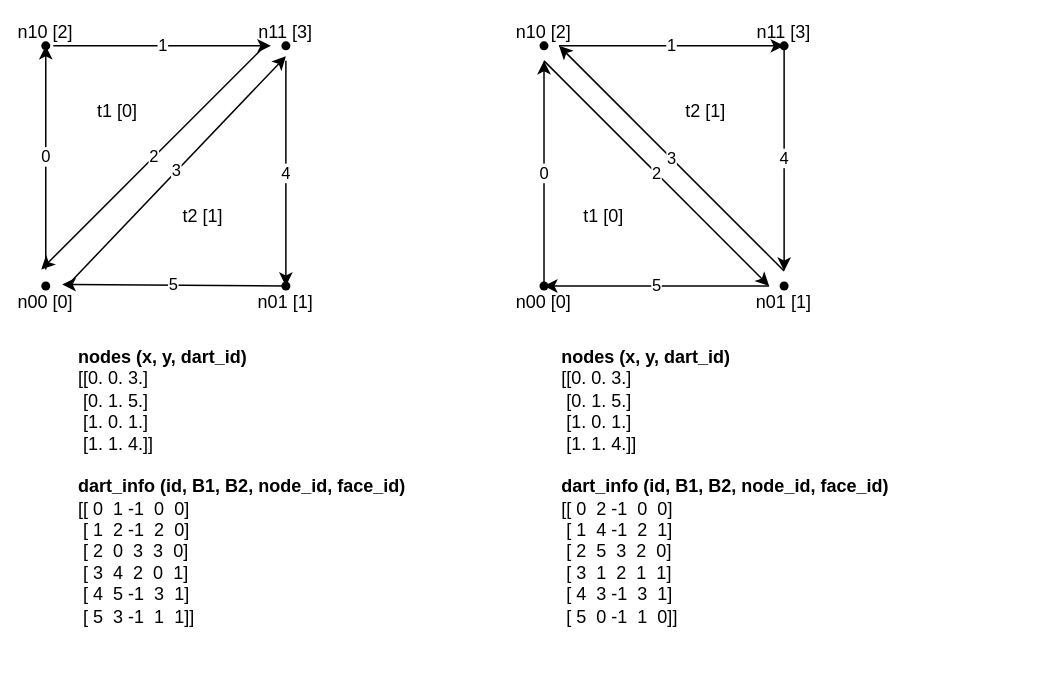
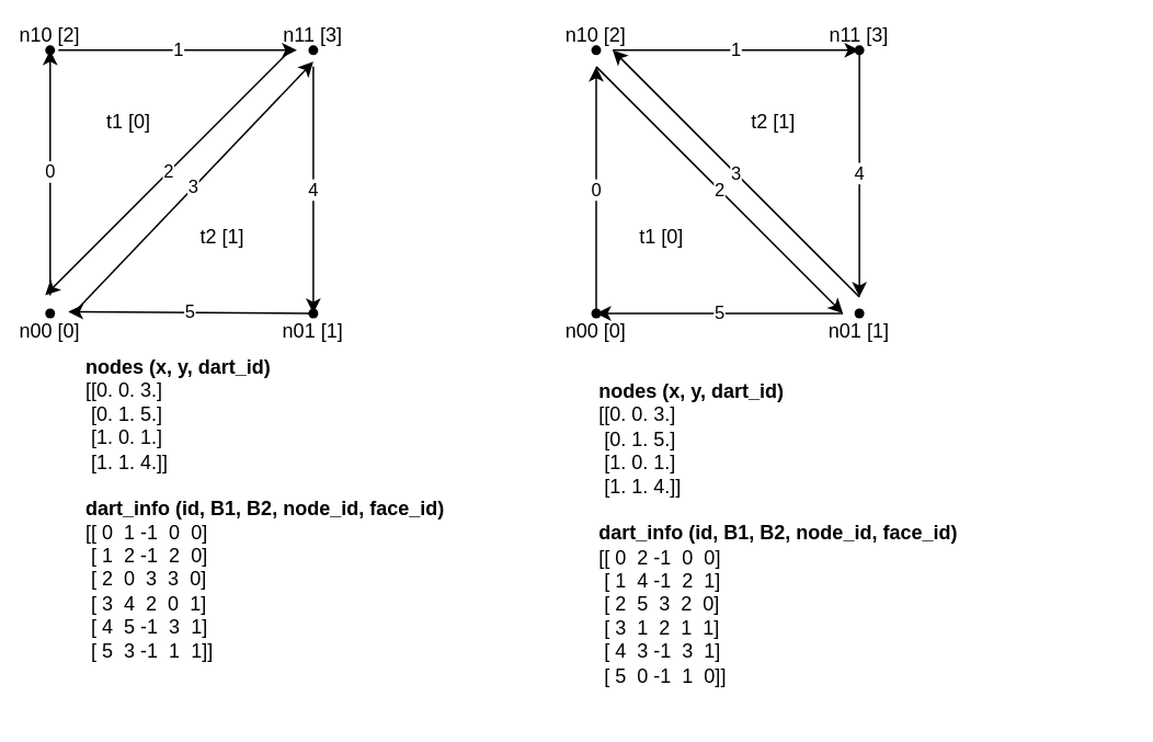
- <mxCell id="15" value="&lt;span style=&quot;background-color: initial;&quot;&gt;&lt;b&gt;nodes (x, y, dart_id)&lt;/b&gt;&lt;br&gt;[[0. 0. 3.]&lt;/span&gt;&lt;div&gt;&amp;nbsp;[0. 1. 5.]&lt;/div&gt;&lt;div&gt;&amp;nbsp;[1. 0. 1.]&lt;/div&gt;&lt;div&gt;&amp;nbsp;[1. 1. 4.]]&lt;br&gt;&lt;br&gt;&lt;/div&gt;&lt;div&gt;&lt;b&gt;dart_info (id, B1, B2, node_id, face_id)&lt;/b&gt;&lt;/div&gt;&lt;div&gt;[&lt;span style=&quot;background-color: initial;&quot;&gt;[ 0&amp;nbsp; 1 -1&amp;nbsp; 0&amp;nbsp; 0]&lt;/span&gt;&lt;/div&gt;&lt;div&gt;&amp;nbsp;[ 1&amp;nbsp; 2 -1&amp;nbsp; 2&amp;nbsp; 0]&lt;/div&gt;&lt;div&gt;&amp;nbsp;[ 2&amp;nbsp; 0&amp;nbsp; 3&amp;nbsp; 3&amp;nbsp; 0]&lt;/div&gt;&lt;div&gt;&amp;nbsp;[ 3&amp;nbsp; 4&amp;nbsp; 2&amp;nbsp; 0&amp;nbsp; 1]&lt;/div&gt;&lt;div&gt;&amp;nbsp;[ 4&amp;nbsp; 5 -1&amp;nbsp; 3&amp;nbsp; 1]&lt;/div&gt;&lt;div&gt;&lt;span style=&quot;background-color: initial;&quot;&gt;&amp;nbsp;[ 5&amp;nbsp; 3 -1&amp;nbsp; 1&amp;nbsp; 1]&lt;/span&gt;]&lt;/div&gt;" style="text;strokeColor=none;align=left;fillColor=none;html=1;verticalAlign=middle;whiteSpace=wrap;rounded=0;" parent="1" vertex="1"><mxGeometry x="50" y="229" width="240" height="190" as="geometry" /></mxCell>
+ <mxCell id="15" value="&lt;span style=&quot;background-color: initial;&quot;&gt;&lt;b&gt;nodes (x, y, dart_id)&lt;/b&gt;&lt;br&gt;[[0. 0. 3.]&lt;/span&gt;&lt;div&gt;&amp;nbsp;[0. 1. 5.]&lt;/div&gt;&lt;div&gt;&amp;nbsp;[1. 0. 1.]&lt;/div&gt;&lt;div&gt;&amp;nbsp;[1. 1. 4.]]&lt;br&gt;&lt;br&gt;&lt;/div&gt;&lt;div&gt;&lt;b&gt;dart_info (id, B1, B2, node_id, face_id)&lt;/b&gt;&lt;/div&gt;&lt;div&gt;[&lt;span style=&quot;background-color: initial;&quot;&gt;[ 0&amp;nbsp; 1 -1&amp;nbsp; 0&amp;nbsp; 0]&lt;/span&gt;&lt;/div&gt;&lt;div&gt;&amp;nbsp;[ 1&amp;nbsp; 2 -1&amp;nbsp; 2&amp;nbsp; 0]&lt;/div&gt;&lt;div&gt;&amp;nbsp;[ 2&amp;nbsp; 0&amp;nbsp; 3&amp;nbsp; 3&amp;nbsp; 0]&lt;/div&gt;&lt;div&gt;&amp;nbsp;[ 3&amp;nbsp; 4&amp;nbsp; 2&amp;nbsp; 0&amp;nbsp; 1]&lt;/div&gt;&lt;div&gt;&amp;nbsp;[ 4&amp;nbsp; 5 -1&amp;nbsp; 3&amp;nbsp; 1]&lt;/div&gt;&lt;div&gt;&lt;span style=&quot;background-color: initial;&quot;&gt;&amp;nbsp;[ 5&amp;nbsp; 3 -1&amp;nbsp; 1&amp;nbsp; 1]&lt;/span&gt;]&lt;/div&gt;" style="text;strokeColor=none;align=left;fillColor=none;html=1;verticalAlign=middle;whiteSpace=wrap;rounded=0;" parent="1" vertex="1"><mxGeometry x="50" y="214" width="240" height="190" as="geometry" /></mxCell>
- <mxCell id="29" value="&lt;b style=&quot;background-color: initial;&quot;&gt;nodes (x, y, dart_id)&lt;br&gt;&lt;/b&gt;&lt;span style=&quot;background-color: initial;&quot;&gt;[[0. 0. 3.]&lt;/span&gt;&lt;div&gt;&amp;nbsp;[0. 1. 5.]&lt;/div&gt;&lt;div&gt;&amp;nbsp;[1. 0. 1.]&lt;/div&gt;&lt;div&gt;&amp;nbsp;[1. 1. 4.]]&lt;br&gt;&lt;br&gt;&lt;/div&gt;&lt;div&gt;&lt;b&gt;dart_info (id, B1, B2, node_id, face_id)&lt;/b&gt;&lt;/div&gt;&lt;div&gt;[&lt;span style=&quot;background-color: initial;&quot;&gt;[ 0&amp;nbsp; 2 -1&amp;nbsp; 0&amp;nbsp; 0]&lt;/span&gt;&lt;/div&gt;&lt;div&gt;&amp;nbsp;[ 1&amp;nbsp; 4 -1&amp;nbsp; 2&amp;nbsp; 1]&lt;/div&gt;&lt;div&gt;&amp;nbsp;[ 2&amp;nbsp; 5&amp;nbsp; 3&amp;nbsp; 2&amp;nbsp; 0]&lt;/div&gt;&lt;div&gt;&amp;nbsp;[ 3&amp;nbsp; 1&amp;nbsp; 2&amp;nbsp; 1&amp;nbsp; 1]&lt;/div&gt;&lt;div&gt;&amp;nbsp;[ 4&amp;nbsp; 3 -1&amp;nbsp; 3&amp;nbsp; 1]&lt;/div&gt;&lt;div&gt;&lt;span style=&quot;background-color: initial;&quot;&gt;&amp;nbsp;[ 5&amp;nbsp; 0 -1&amp;nbsp; 1&amp;nbsp; 0]&lt;/span&gt;&lt;span style=&quot;background-color: initial;&quot;&gt;]&lt;/span&gt;&lt;/div&gt;" style="text;strokeColor=none;align=left;fillColor=none;html=1;verticalAlign=middle;whiteSpace=wrap;rounded=0;" parent="1" vertex="1"><mxGeometry x="372" y="219" width="307" height="210" as="geometry" /></mxCell>
+ <mxCell id="29" value="&lt;b style=&quot;background-color: initial;&quot;&gt;nodes (x, y, dart_id)&lt;br&gt;&lt;/b&gt;&lt;span style=&quot;background-color: initial;&quot;&gt;[[0. 0. 3.]&lt;/span&gt;&lt;div&gt;&amp;nbsp;[0. 1. 5.]&lt;/div&gt;&lt;div&gt;&amp;nbsp;[1. 0. 1.]&lt;/div&gt;&lt;div&gt;&amp;nbsp;[1. 1. 4.]]&lt;br&gt;&lt;br&gt;&lt;/div&gt;&lt;div&gt;&lt;b&gt;dart_info (id, B1, B2, node_id, face_id)&lt;/b&gt;&lt;/div&gt;&lt;div&gt;[&lt;span style=&quot;background-color: initial;&quot;&gt;[ 0&amp;nbsp; 2 -1&amp;nbsp; 0&amp;nbsp; 0]&lt;/span&gt;&lt;/div&gt;&lt;div&gt;&amp;nbsp;[ 1&amp;nbsp; 4 -1&amp;nbsp; 2&amp;nbsp; 1]&lt;/div&gt;&lt;div&gt;&amp;nbsp;[ 2&amp;nbsp; 5&amp;nbsp; 3&amp;nbsp; 2&amp;nbsp; 0]&lt;/div&gt;&lt;div&gt;&amp;nbsp;[ 3&amp;nbsp; 1&amp;nbsp; 2&amp;nbsp; 1&amp;nbsp; 1]&lt;/div&gt;&lt;div&gt;&amp;nbsp;[ 4&amp;nbsp; 3 -1&amp;nbsp; 3&amp;nbsp; 1]&lt;/div&gt;&lt;div&gt;&lt;span style=&quot;background-color: initial;&quot;&gt;&amp;nbsp;[ 5&amp;nbsp; 0 -1&amp;nbsp; 1&amp;nbsp; 0]&lt;/span&gt;&lt;span style=&quot;background-color: initial;&quot;&gt;]&lt;/span&gt;&lt;/div&gt;" style="text;strokeColor=none;align=left;fillColor=none;html=1;verticalAlign=middle;whiteSpace=wrap;rounded=0;" parent="1" vertex="1"><mxGeometry x="362" y="219" width="307" height="210" as="geometry" /></mxCell>
